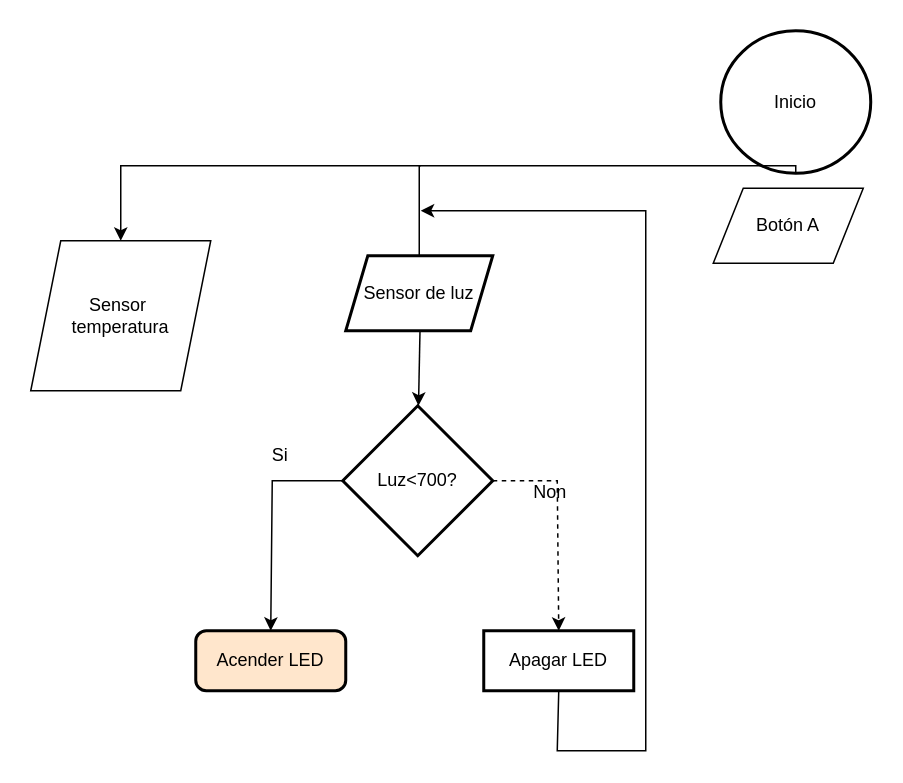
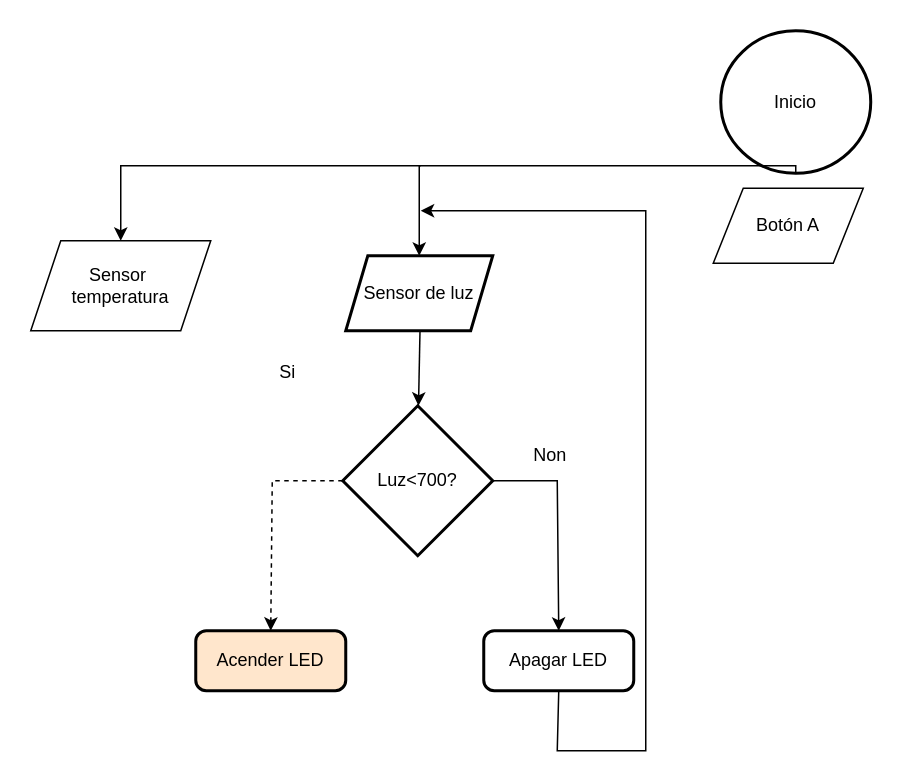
- <mxCell id="10" value="" style="endArrow=none;html=1;rounded=0;exitX=0.5;exitY=1;exitDx=0;exitDy=0;exitPerimeter=0;entryX=0.5;entryY=0;entryDx=0;entryDy=0;" parent="1" source="2" target="5" edge="1"><mxGeometry width="50" height="50" relative="1" as="geometry"><mxPoint x="322" y="360" as="sourcePoint" /><mxPoint x="259.333" y="170" as="targetPoint" /><Array as="points"><mxPoint x="530" y="110" /><mxPoint x="410" y="110" /><mxPoint x="279" y="110" /></Array></mxGeometry></mxCell>
+ <mxCell id="10" value="" style="endArrow=classic;html=1;rounded=0;exitX=0.5;exitY=1;exitDx=0;exitDy=0;exitPerimeter=0;entryX=0.5;entryY=0;entryDx=0;entryDy=0;" parent="1" source="2" target="5" edge="1"><mxGeometry width="50" height="50" relative="1" as="geometry"><mxPoint x="322" y="360" as="sourcePoint" /><mxPoint x="259.333" y="170" as="targetPoint" /><Array as="points"><mxPoint x="530" y="110" /><mxPoint x="410" y="110" /><mxPoint x="279" y="110" /></Array></mxGeometry></mxCell>
- <mxCell id="14" value="Sensor&amp;nbsp;&lt;div&gt;temperatura&lt;/div&gt;" style="shape=parallelogram;perimeter=parallelogramPerimeter;whiteSpace=wrap;html=1;fixedSize=1;" parent="1" vertex="1"><mxGeometry x="20" y="160" width="120" height="100" as="geometry" /></mxCell>
+ <mxCell id="14" value="Sensor&amp;nbsp;&lt;div&gt;temperatura&lt;/div&gt;" style="shape=parallelogram;perimeter=parallelogramPerimeter;whiteSpace=wrap;html=1;fixedSize=1;" parent="1" vertex="1"><mxGeometry x="20" y="160" width="120" height="60" as="geometry" /></mxCell>
- <mxCell id="8" value="Si" style="text;html=1;align=center;verticalAlign=middle;resizable=0;points=[];autosize=1;strokeColor=none;fillColor=none;" parent="1" vertex="1"><mxGeometry x="171" y="288" width="30" height="30" as="geometry" /></mxCell>
+ <mxCell id="8" value="Si" style="text;html=1;align=center;verticalAlign=middle;resizable=0;points=[];autosize=1;strokeColor=none;fillColor=none;" parent="1" vertex="1"><mxGeometry x="176" y="233" width="30" height="30" as="geometry" /></mxCell>
- <mxCell id="9" value="Non" style="text;html=1;align=center;verticalAlign=middle;resizable=0;points=[];autosize=1;strokeColor=none;fillColor=none;" parent="1" vertex="1"><mxGeometry x="341" y="313" width="50" height="30" as="geometry" /></mxCell>
+ <mxCell id="9" value="Non" style="text;html=1;align=center;verticalAlign=middle;resizable=0;points=[];autosize=1;strokeColor=none;fillColor=none;" parent="1" vertex="1"><mxGeometry x="341" y="288" width="50" height="30" as="geometry" /></mxCell>
- <mxCell id="7" value="" style="endArrow=classic;html=1;rounded=0;exitX=0;exitY=0.5;exitDx=0;exitDy=0;exitPerimeter=0;entryX=0.5;entryY=0;entryDx=0;entryDy=0;" parent="1" source="4" target="3" edge="1"><mxGeometry width="50" height="50" relative="1" as="geometry"><mxPoint x="341" y="360" as="sourcePoint" /><mxPoint x="181" y="420" as="targetPoint" /><Array as="points"><mxPoint x="181" y="320" /></Array></mxGeometry></mxCell>
+ <mxCell id="7" value="" style="endArrow=classic;html=1;rounded=0;exitX=0;exitY=0.5;exitDx=0;exitDy=0;exitPerimeter=0;entryX=0.5;entryY=0;entryDx=0;entryDy=0;dashed=1;" parent="1" source="4" target="3" edge="1"><mxGeometry width="50" height="50" relative="1" as="geometry"><mxPoint x="341" y="360" as="sourcePoint" /><mxPoint x="181" y="420" as="targetPoint" /><Array as="points"><mxPoint x="181" y="320" /></Array></mxGeometry></mxCell>
- <mxCell id="6" value="" style="endArrow=classic;html=1;rounded=0;exitX=1;exitY=0.5;exitDx=0;exitDy=0;exitPerimeter=0;entryX=0.5;entryY=0;entryDx=0;entryDy=0;dashed=1;" parent="1" source="4" target="12" edge="1"><mxGeometry width="50" height="50" relative="1" as="geometry"><mxPoint x="341" y="360" as="sourcePoint" /><mxPoint x="371" y="420" as="targetPoint" /><Array as="points"><mxPoint x="371" y="320" /></Array></mxGeometry></mxCell>
+ <mxCell id="6" value="" style="endArrow=classic;html=1;rounded=0;exitX=1;exitY=0.5;exitDx=0;exitDy=0;exitPerimeter=0;entryX=0.5;entryY=0;entryDx=0;entryDy=0;" parent="1" source="4" target="12" edge="1"><mxGeometry width="50" height="50" relative="1" as="geometry"><mxPoint x="341" y="360" as="sourcePoint" /><mxPoint x="371" y="420" as="targetPoint" /><Array as="points"><mxPoint x="371" y="320" /></Array></mxGeometry></mxCell>
- <mxCell id="12" value="Apagar LED" style="whiteSpace=wrap;html=1;absoluteArcSize=1;arcSize=14;strokeWidth=2;rounded=0;" parent="1" vertex="1"><mxGeometry x="322" y="420" width="100" height="40" as="geometry" /></mxCell>
+ <mxCell id="12" value="Apagar LED" style="rounded=1;whiteSpace=wrap;html=1;absoluteArcSize=1;arcSize=14;strokeWidth=2;" parent="1" vertex="1"><mxGeometry x="322" y="420" width="100" height="40" as="geometry" /></mxCell>
